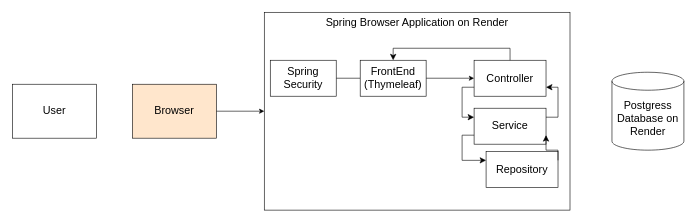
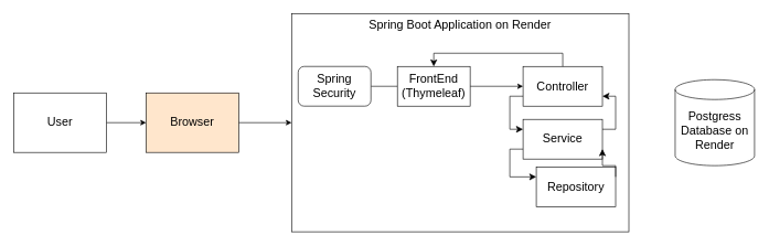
- <mxCell id="6" value="&lt;font&gt;Spring Browser Application on Render&lt;/font&gt;" style="rounded=0;whiteSpace=wrap;html=1;verticalAlign=top;fontSize=18;" parent="1" vertex="1"><mxGeometry x="440" y="20" width="510" height="330" as="geometry" /></mxCell>
+ <mxCell id="6" value="&lt;font&gt;Spring Boot Application on Render&lt;/font&gt;" style="rounded=0;whiteSpace=wrap;html=1;verticalAlign=top;fontSize=18;" parent="1" vertex="1"><mxGeometry x="440" y="20" width="510" height="330" as="geometry" /></mxCell>
- <mxCell id="9" value="Spring Security" style="rounded=0;whiteSpace=wrap;html=1;fontSize=18;" parent="1" vertex="1"><mxGeometry x="450" y="100" width="110" height="60" as="geometry" /></mxCell>
+ <mxCell id="9" value="Spring Security" style="whiteSpace=wrap;html=1;fontSize=18;rounded=1;" parent="1" vertex="1"><mxGeometry x="450" y="100" width="110" height="60" as="geometry" /></mxCell>
+ <mxCell id="2" value="" style="edgeStyle=orthogonalEdgeStyle;rounded=0;orthogonalLoop=1;jettySize=auto;html=1;fontSize=18;" parent="1" source="3" target="5" edge="1"><mxGeometry relative="1" as="geometry" /></mxCell>
